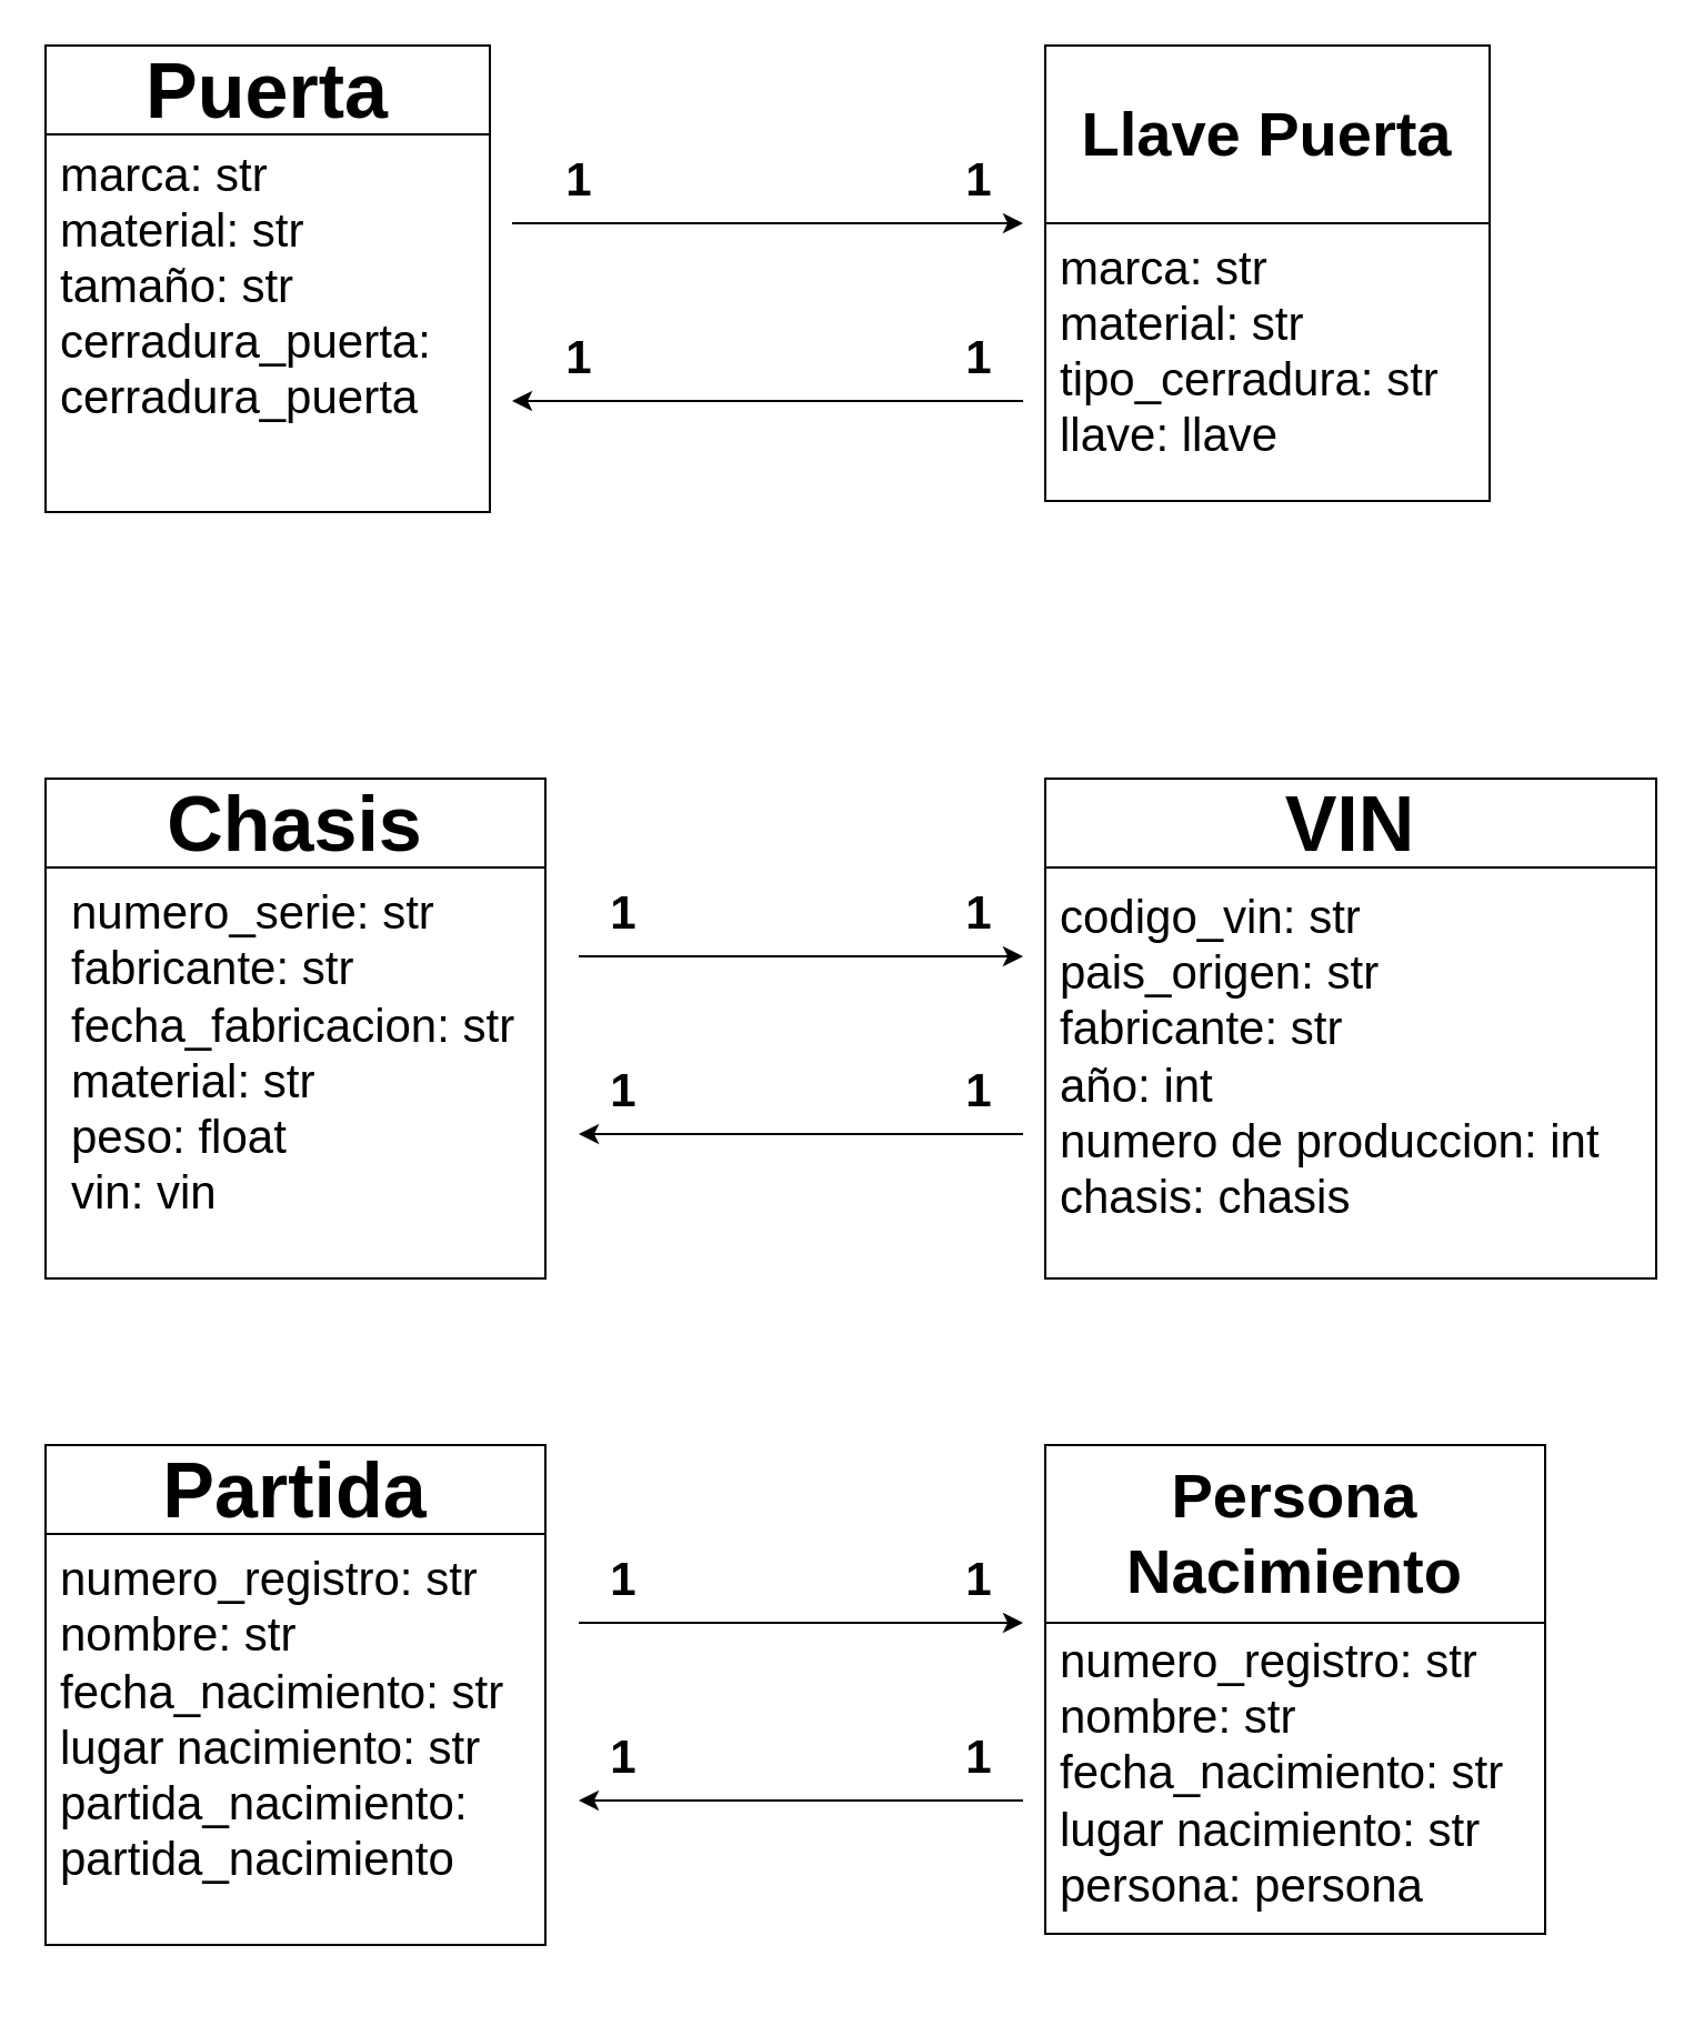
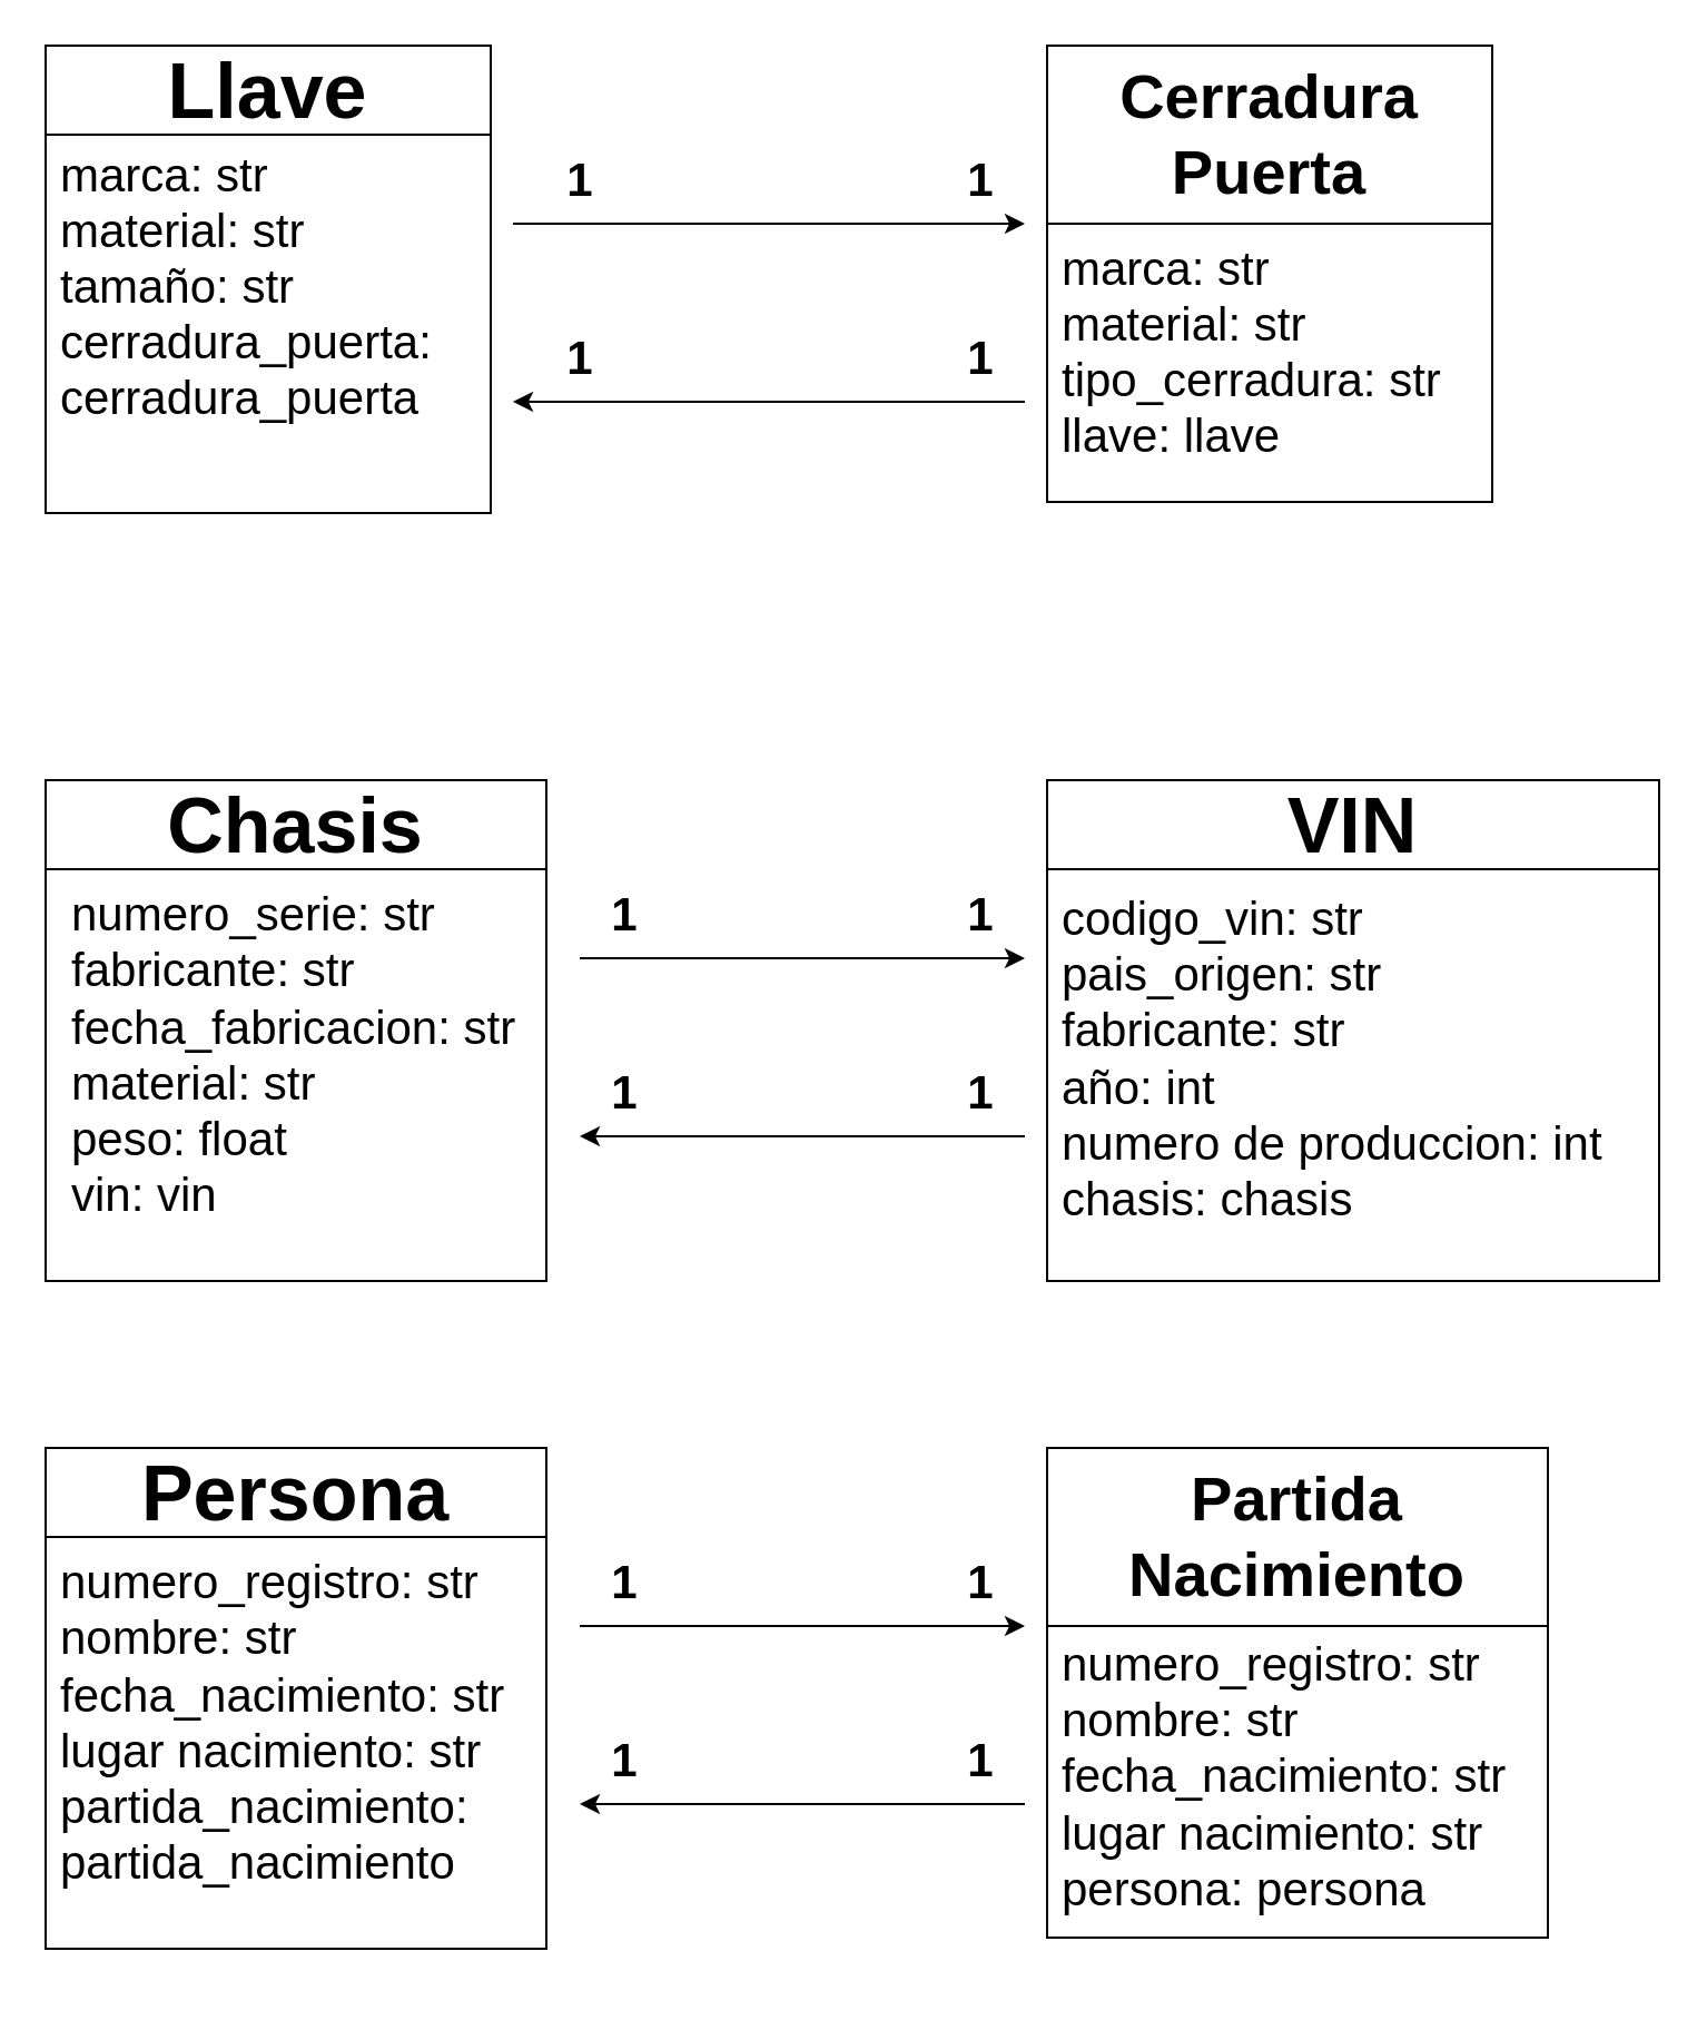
- <mxCell id="2" value="&lt;font style=&quot;font-size: 35px;&quot;&gt;Puerta&lt;/font&gt;" style="swimlane;whiteSpace=wrap;html=1;startSize=40;" parent="1" vertex="1"><mxGeometry x="20" y="20" width="200" height="210" as="geometry" /></mxCell>
+ <mxCell id="2" value="&lt;font style=&quot;font-size: 35px;&quot;&gt;Llave&lt;/font&gt;" style="swimlane;whiteSpace=wrap;html=1;startSize=40;" parent="1" vertex="1"><mxGeometry x="20" y="20" width="200" height="210" as="geometry" /></mxCell>
- <mxCell id="5" value="&lt;font style=&quot;font-size: 28px;&quot;&gt;Llave Puerta&lt;/font&gt;" style="swimlane;whiteSpace=wrap;html=1;startSize=80;" parent="1" vertex="1"><mxGeometry x="470" y="20" width="200" height="205" as="geometry" /></mxCell>
+ <mxCell id="5" value="&lt;font style=&quot;font-size: 28px;&quot;&gt;Cerradura Puerta&lt;/font&gt;" style="swimlane;whiteSpace=wrap;html=1;startSize=80;" parent="1" vertex="1"><mxGeometry x="470" y="20" width="200" height="205" as="geometry" /></mxCell>
- <mxCell id="14" value="&lt;font style=&quot;font-size: 35px;&quot;&gt;Partida&lt;/font&gt;" style="swimlane;whiteSpace=wrap;html=1;startSize=40;" vertex="1" parent="1"><mxGeometry x="20" y="650" width="225" height="225" as="geometry" /></mxCell>
+ <mxCell id="14" value="&lt;font style=&quot;font-size: 35px;&quot;&gt;Persona&lt;/font&gt;" style="swimlane;whiteSpace=wrap;html=1;startSize=40;" vertex="1" parent="1"><mxGeometry x="20" y="650" width="225" height="225" as="geometry" /></mxCell>
- <mxCell id="24" value="&lt;font style=&quot;font-size: 28px;&quot;&gt;Persona&lt;br&gt;Nacimiento&lt;/font&gt;" style="swimlane;whiteSpace=wrap;html=1;startSize=80;" vertex="1" parent="1"><mxGeometry x="470" y="650" width="225" height="220" as="geometry" /></mxCell>
+ <mxCell id="24" value="&lt;font style=&quot;font-size: 28px;&quot;&gt;Partida&lt;br&gt;Nacimiento&lt;/font&gt;" style="swimlane;whiteSpace=wrap;html=1;startSize=80;" vertex="1" parent="1"><mxGeometry x="470" y="650" width="225" height="220" as="geometry" /></mxCell>
